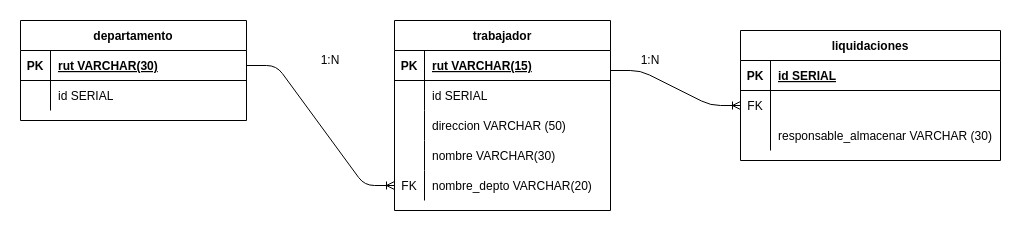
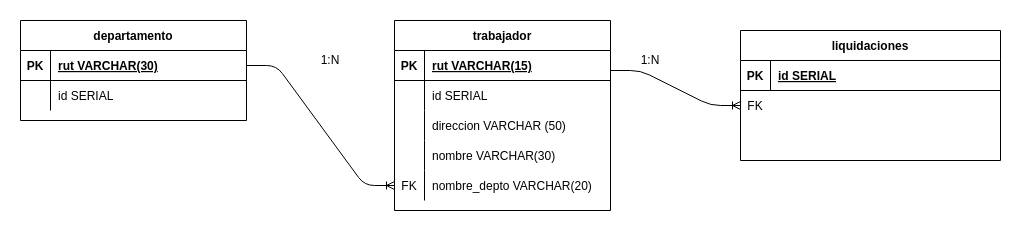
- <mxCell id="33" value="responsable_almacenar VARCHAR (30)" style="shape=partialRectangle;connectable=0;fillColor=none;top=0;left=0;bottom=0;right=0;align=left;spacingLeft=6;overflow=hidden;" vertex="1" parent="31"><mxGeometry x="30" width="230" height="30" as="geometry" /></mxCell>
